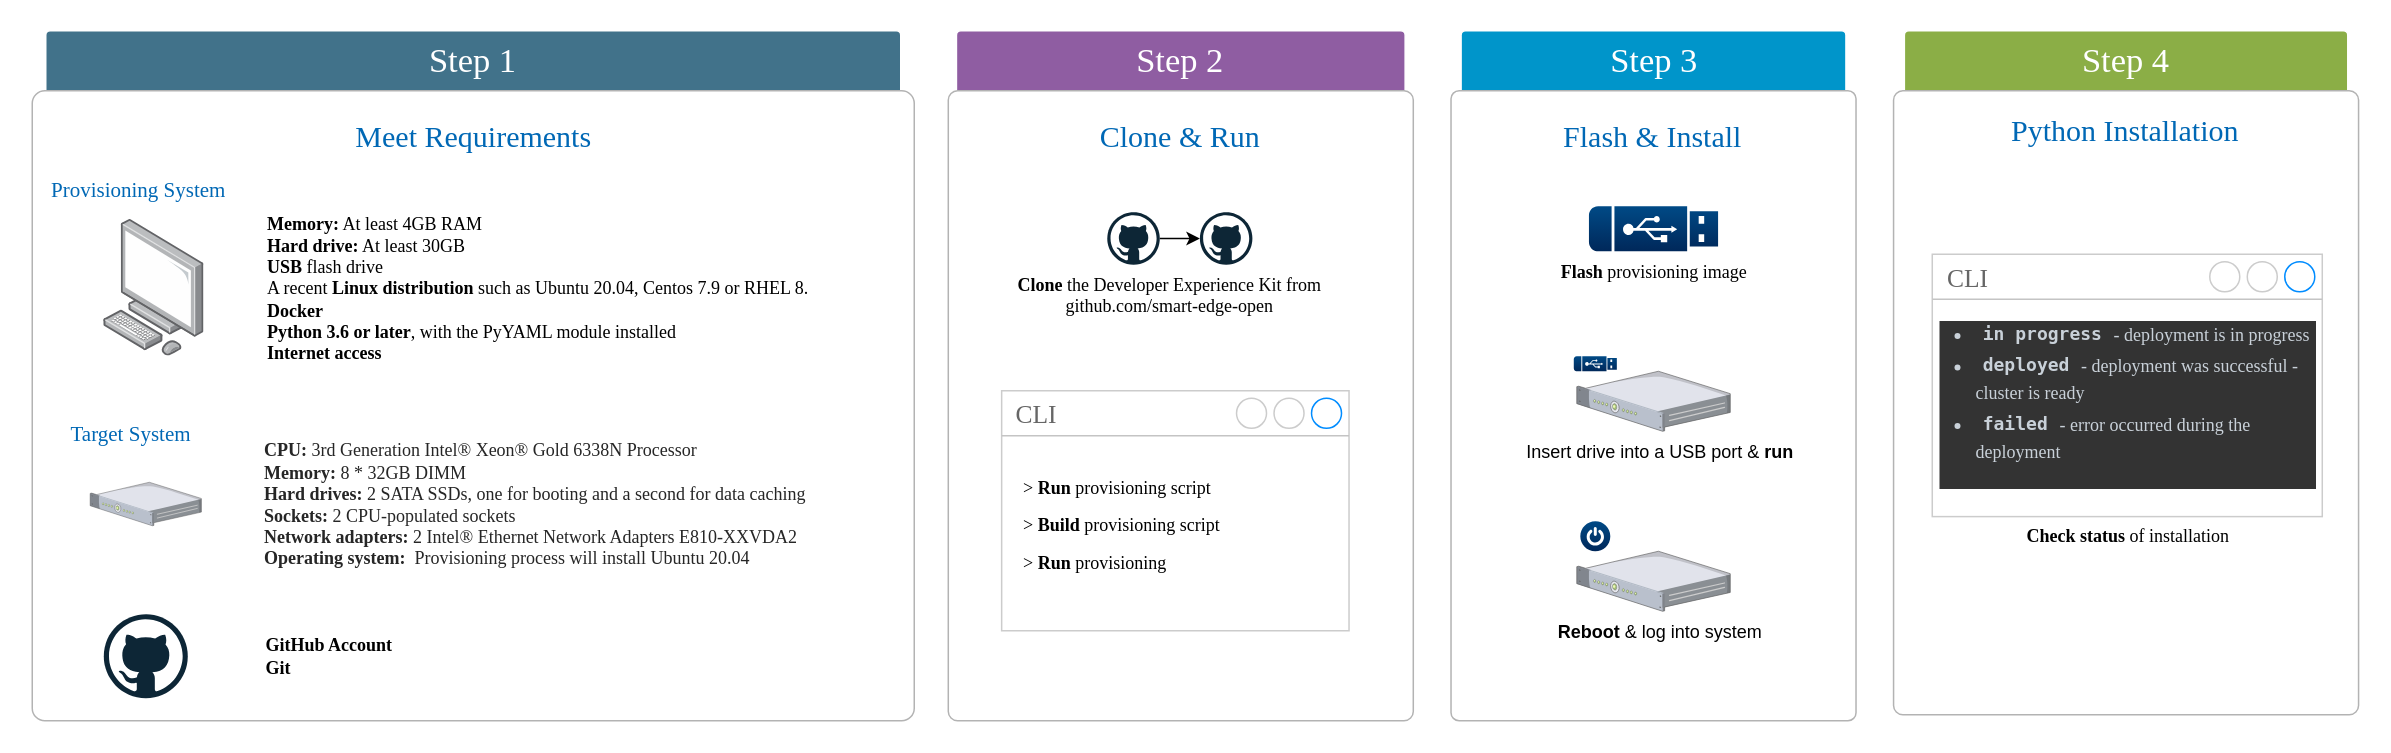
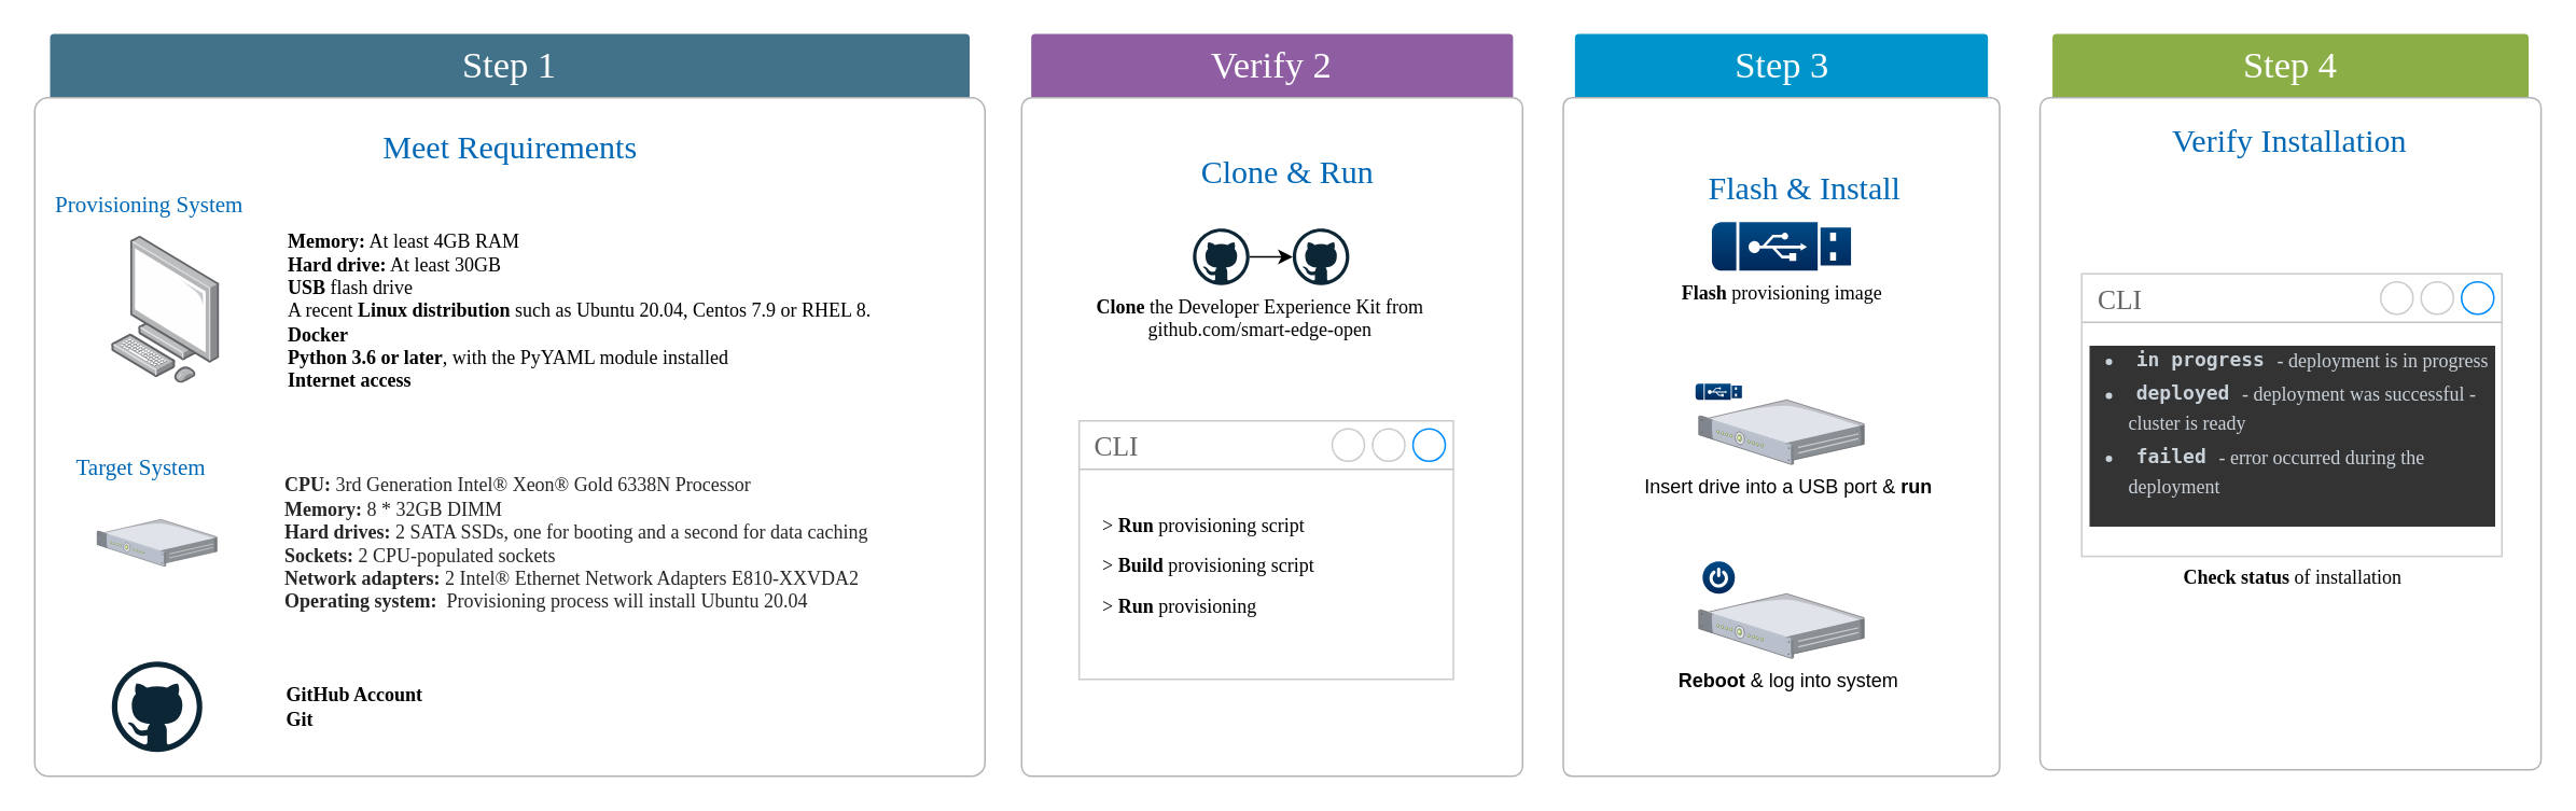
- <mxCell id="4" value="Step 2" style="rounded=1;whiteSpace=wrap;html=1;labelBackgroundColor=none;fontFamily=IntelOne Text;fontSize=23;fontColor=#FFFFFF;strokeColor=#FFFFFF;fillColor=#8F5DA2;gradientColor=none;align=center;arcSize=5;verticalAlign=top;" parent="1" vertex="1"><mxGeometry x="637.12" y="20" width="299.15" height="60" as="geometry" /></mxCell>
+ <mxCell id="4" value="Verify 2" style="rounded=1;whiteSpace=wrap;html=1;labelBackgroundColor=none;fontFamily=IntelOne Text;fontSize=23;fontColor=#FFFFFF;strokeColor=#FFFFFF;fillColor=#8F5DA2;gradientColor=none;align=center;arcSize=5;verticalAlign=top;" parent="1" vertex="1"><mxGeometry x="637.12" y="20" width="299.15" height="60" as="geometry" /></mxCell>
- <mxCell id="31" value="Python Installation" style="text;html=1;strokeColor=none;fillColor=none;align=center;verticalAlign=middle;whiteSpace=wrap;rounded=0;fontFamily=IntelOne Text;fontSize=20;fontColor=#0068B5;" parent="1" vertex="1"><mxGeometry x="1311.455" y="76" width="210.85" height="20" as="geometry" /></mxCell>
+ <mxCell id="31" value="Verify Installation" style="text;html=1;strokeColor=none;fillColor=none;align=center;verticalAlign=middle;whiteSpace=wrap;rounded=0;fontFamily=IntelOne Text;fontSize=20;fontColor=#0068B5;" parent="1" vertex="1"><mxGeometry x="1311.455" y="76" width="210.85" height="20" as="geometry" /></mxCell>
- <mxCell id="29" value="Clone &amp;amp; Run" style="text;html=1;strokeColor=none;fillColor=none;align=center;verticalAlign=middle;whiteSpace=wrap;rounded=0;fontFamily=IntelOne Text;fontSize=20;fontColor=#0068B5;" parent="1" vertex="1"><mxGeometry x="681.27" y="80" width="210.85" height="20" as="geometry" /></mxCell>
+ <mxCell id="29" value="Clone &amp;amp; Run" style="text;html=1;strokeColor=none;fillColor=none;align=center;verticalAlign=middle;whiteSpace=wrap;rounded=0;fontFamily=IntelOne Text;fontSize=20;fontColor=#0068B5;" parent="1" vertex="1"><mxGeometry x="691.27" y="95" width="210.85" height="20" as="geometry" /></mxCell>
- <mxCell id="30" value="Flash &amp;amp; Install" style="text;html=1;strokeColor=none;fillColor=none;align=center;verticalAlign=middle;whiteSpace=wrap;rounded=0;fontFamily=IntelOne Text;fontSize=20;fontColor=#0068B5;" parent="1" vertex="1"><mxGeometry x="996.42" y="80" width="210.85" height="20" as="geometry" /></mxCell>
+ <mxCell id="30" value="Flash &amp;amp; Install" style="text;html=1;strokeColor=none;fillColor=none;align=center;verticalAlign=middle;whiteSpace=wrap;rounded=0;fontFamily=IntelOne Text;fontSize=20;fontColor=#0068B5;" parent="1" vertex="1"><mxGeometry x="1011.42" y="105" width="210.85" height="20" as="geometry" /></mxCell>
